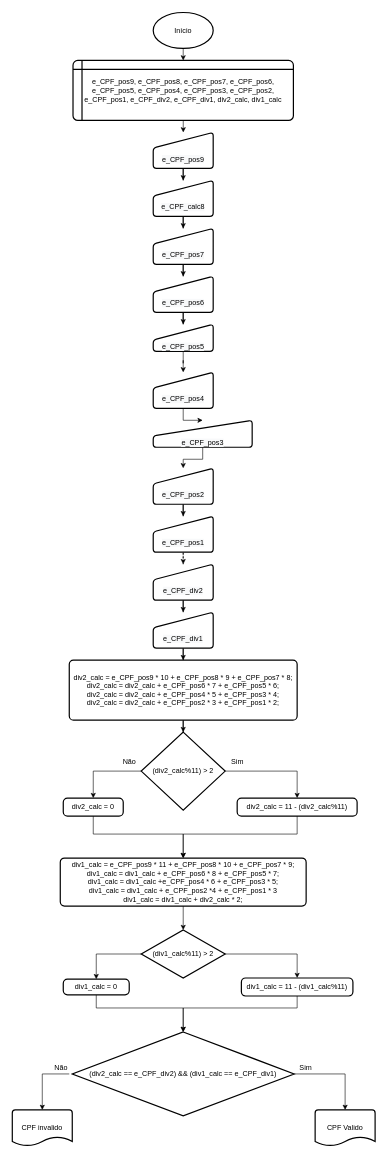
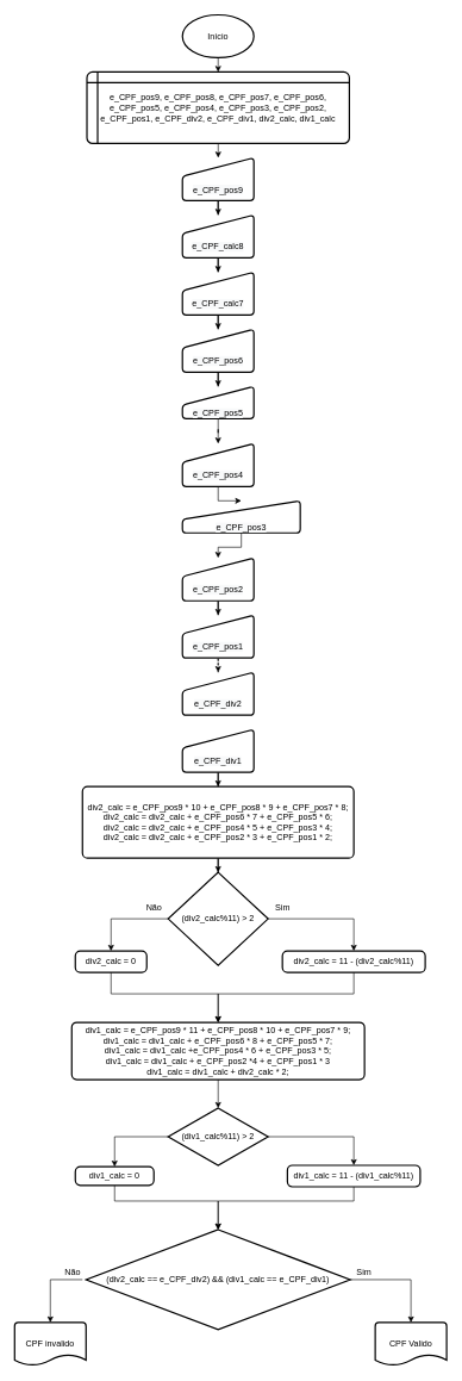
- <mxCell id="11" value="&lt;br&gt;&lt;br&gt;&lt;span style=&quot;color: rgb(0 , 0 , 0) ; font-family: &amp;#34;helvetica&amp;#34; ; font-size: 12px ; font-style: normal ; font-weight: 400 ; letter-spacing: normal ; text-align: center ; text-indent: 0px ; text-transform: none ; word-spacing: 0px ; background-color: rgb(248 , 249 , 250) ; display: inline ; float: none&quot;&gt;e_CPF_pos7&lt;/span&gt;&lt;br&gt;" style="html=1;strokeWidth=2;shape=manualInput;whiteSpace=wrap;rounded=1;size=26;arcSize=11;" vertex="1" parent="1"><mxGeometry x="255" y="380" width="100" height="60" as="geometry" /></mxCell>
+ <mxCell id="11" value="&lt;br&gt;&lt;br&gt;&lt;span style=&quot;color: rgb(0 , 0 , 0) ; font-family: &amp;#34;helvetica&amp;#34; ; font-size: 12px ; font-style: normal ; font-weight: 400 ; letter-spacing: normal ; text-align: center ; text-indent: 0px ; text-transform: none ; word-spacing: 0px ; background-color: rgb(248 , 249 , 250) ; display: inline ; float: none&quot;&gt;e_CPF_calc7&lt;/span&gt;&lt;br&gt;" style="html=1;strokeWidth=2;shape=manualInput;whiteSpace=wrap;rounded=1;size=26;arcSize=11;" vertex="1" parent="1"><mxGeometry x="255" y="380" width="100" height="60" as="geometry" /></mxCell>
- <mxCell id="24" value="" style="edgeStyle=orthogonalEdgeStyle;rounded=0;orthogonalLoop=1;jettySize=auto;html=1;" edge="1" parent="1" source="25" target="27"><mxGeometry relative="1" as="geometry" /></mxCell>
